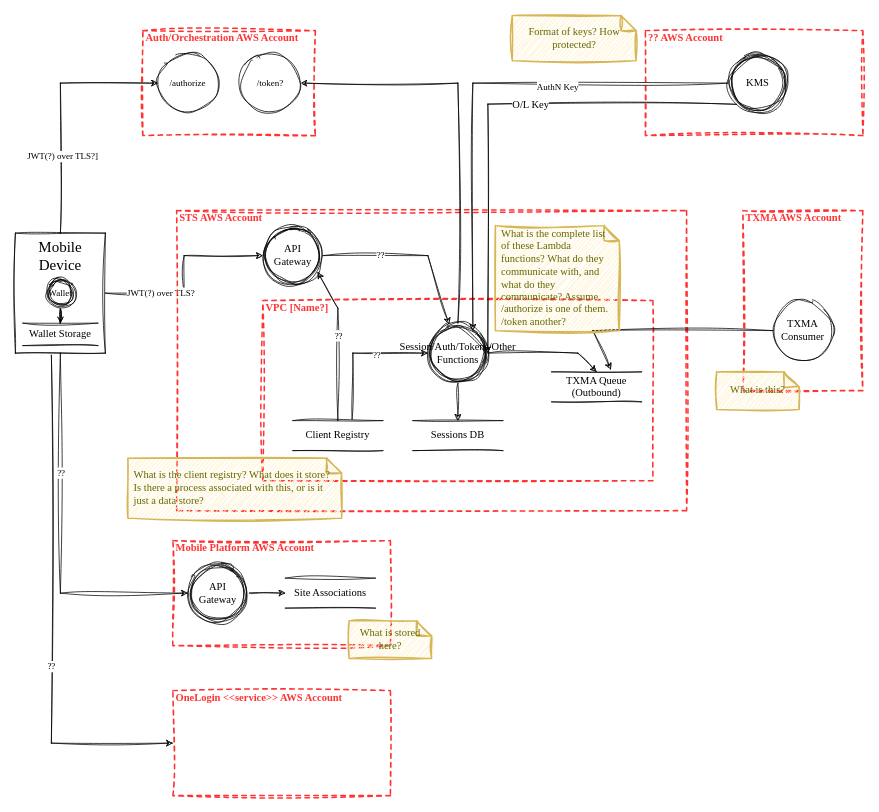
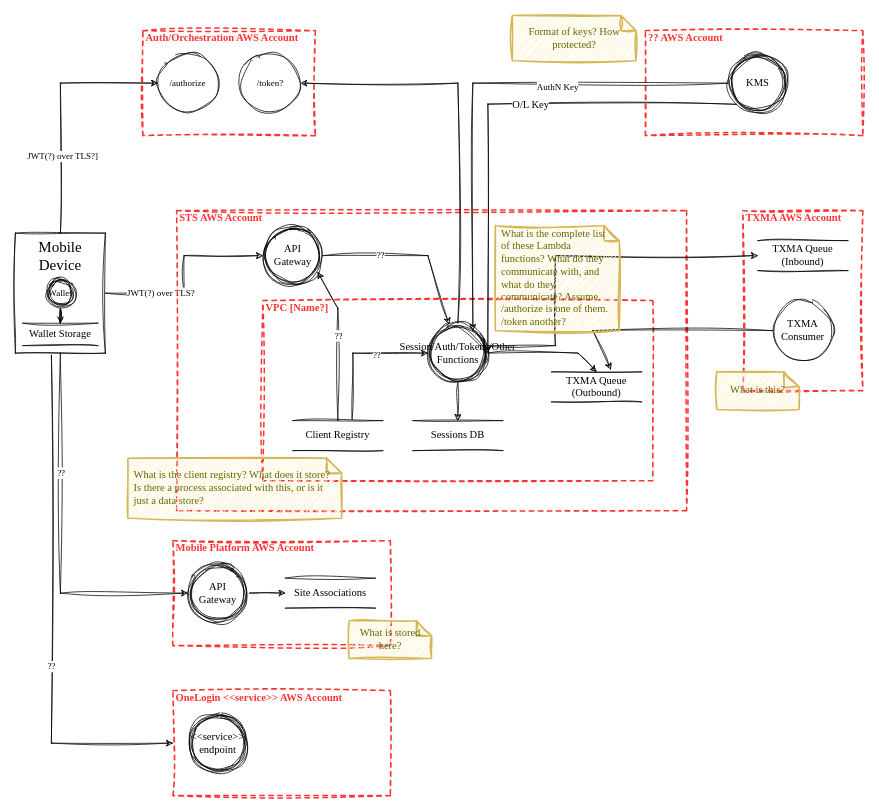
+ <mxCell id="32" value="" style="endArrow=classic;html=1;fontColor=#FF3333;rounded=0;sketch=1;hachureGap=4;jiggle=2;curveFitting=1;fontFamily=Architects Daughter;fontSource=https%3A%2F%2Ffonts.googleapis.com%2Fcss%3Ffamily%3DArchitects%2BDaughter;fontSize=16;edgeStyle=orthogonalEdgeStyle;exitX=0.938;exitY=0.263;exitDx=0;exitDy=0;exitPerimeter=0;" edge="1" parent="1" source="11" target="20"><mxGeometry width="50" height="50" relative="1" as="geometry"><mxPoint x="560" y="400" as="sourcePoint" /><mxPoint x="610" y="350" as="targetPoint" /><Array as="points"><mxPoint x="645" y="460" /><mxPoint x="740" y="460" /><mxPoint x="740" y="340" /></Array></mxGeometry></mxCell>
+ <mxCell id="20" value="TXMA Queue (Inbound)" style="shape=partialRectangle;whiteSpace=wrap;html=1;left=0;right=0;fillColor=none;sketch=1;hachureGap=4;jiggle=2;curveFitting=1;fontFamily=Architects Daughter;fontSource=https%3A%2F%2Ffonts.googleapis.com%2Fcss%3Ffamily%3DArchitects%2BDaughter;fontSize=14;" vertex="1" parent="1"><mxGeometry x="1010" y="320" width="120" height="40" as="geometry" /></mxCell>
+ <mxCell id="42" value="&amp;lt;&amp;lt;service&amp;gt;&amp;gt;&lt;br&gt;endpoint" style="ellipse;shape=doubleEllipse;whiteSpace=wrap;html=1;aspect=fixed;sketch=1;hachureGap=4;jiggle=2;curveFitting=1;fontFamily=Architects Daughter;fontSource=https%3A%2F%2Ffonts.googleapis.com%2Fcss%3Ffamily%3DArchitects%2BDaughter;fontSize=14;" vertex="1" parent="1"><mxGeometry x="250" y="950" width="80" height="80" as="geometry" /></mxCell>
